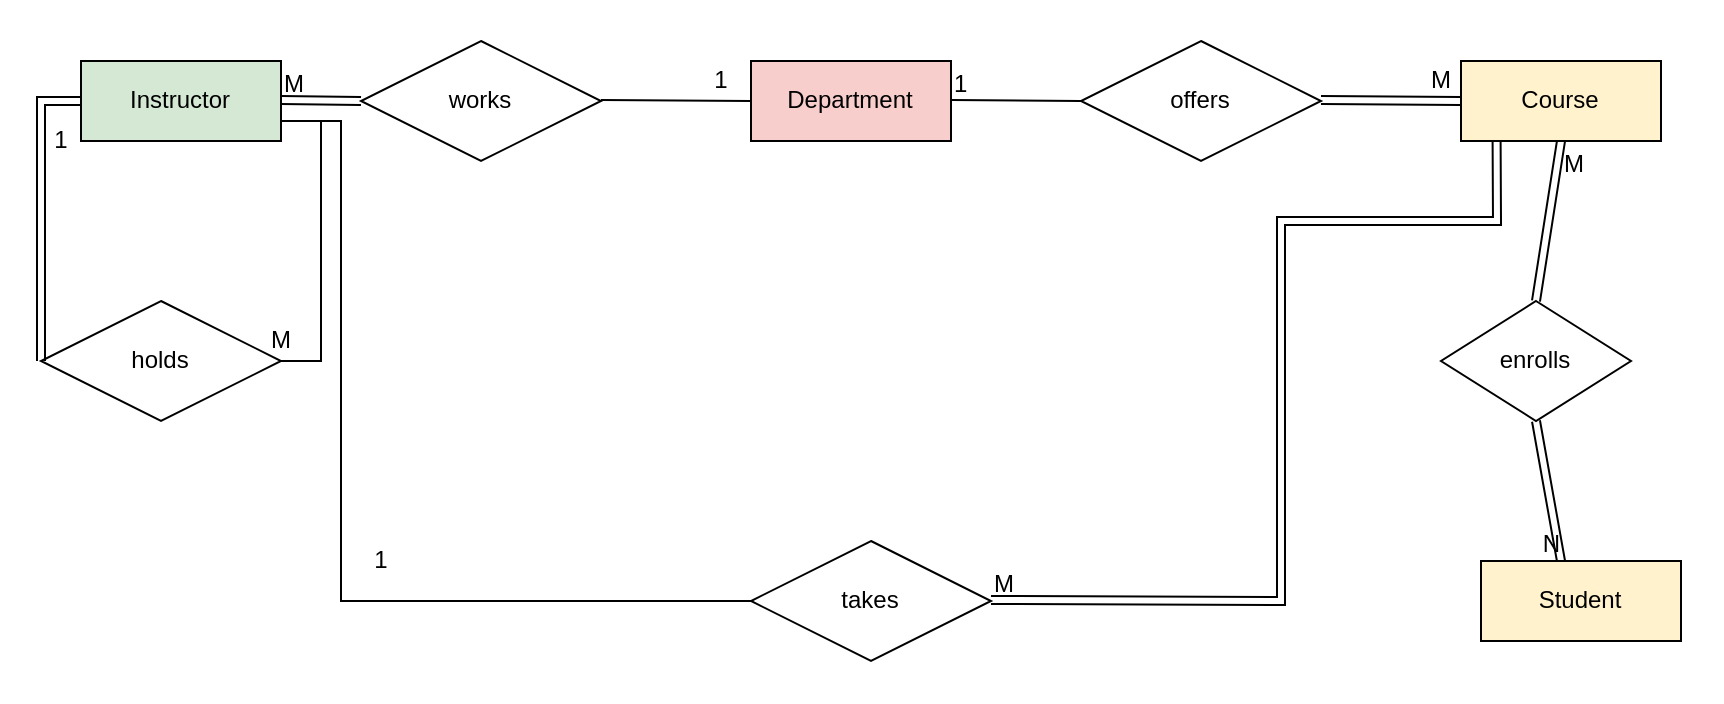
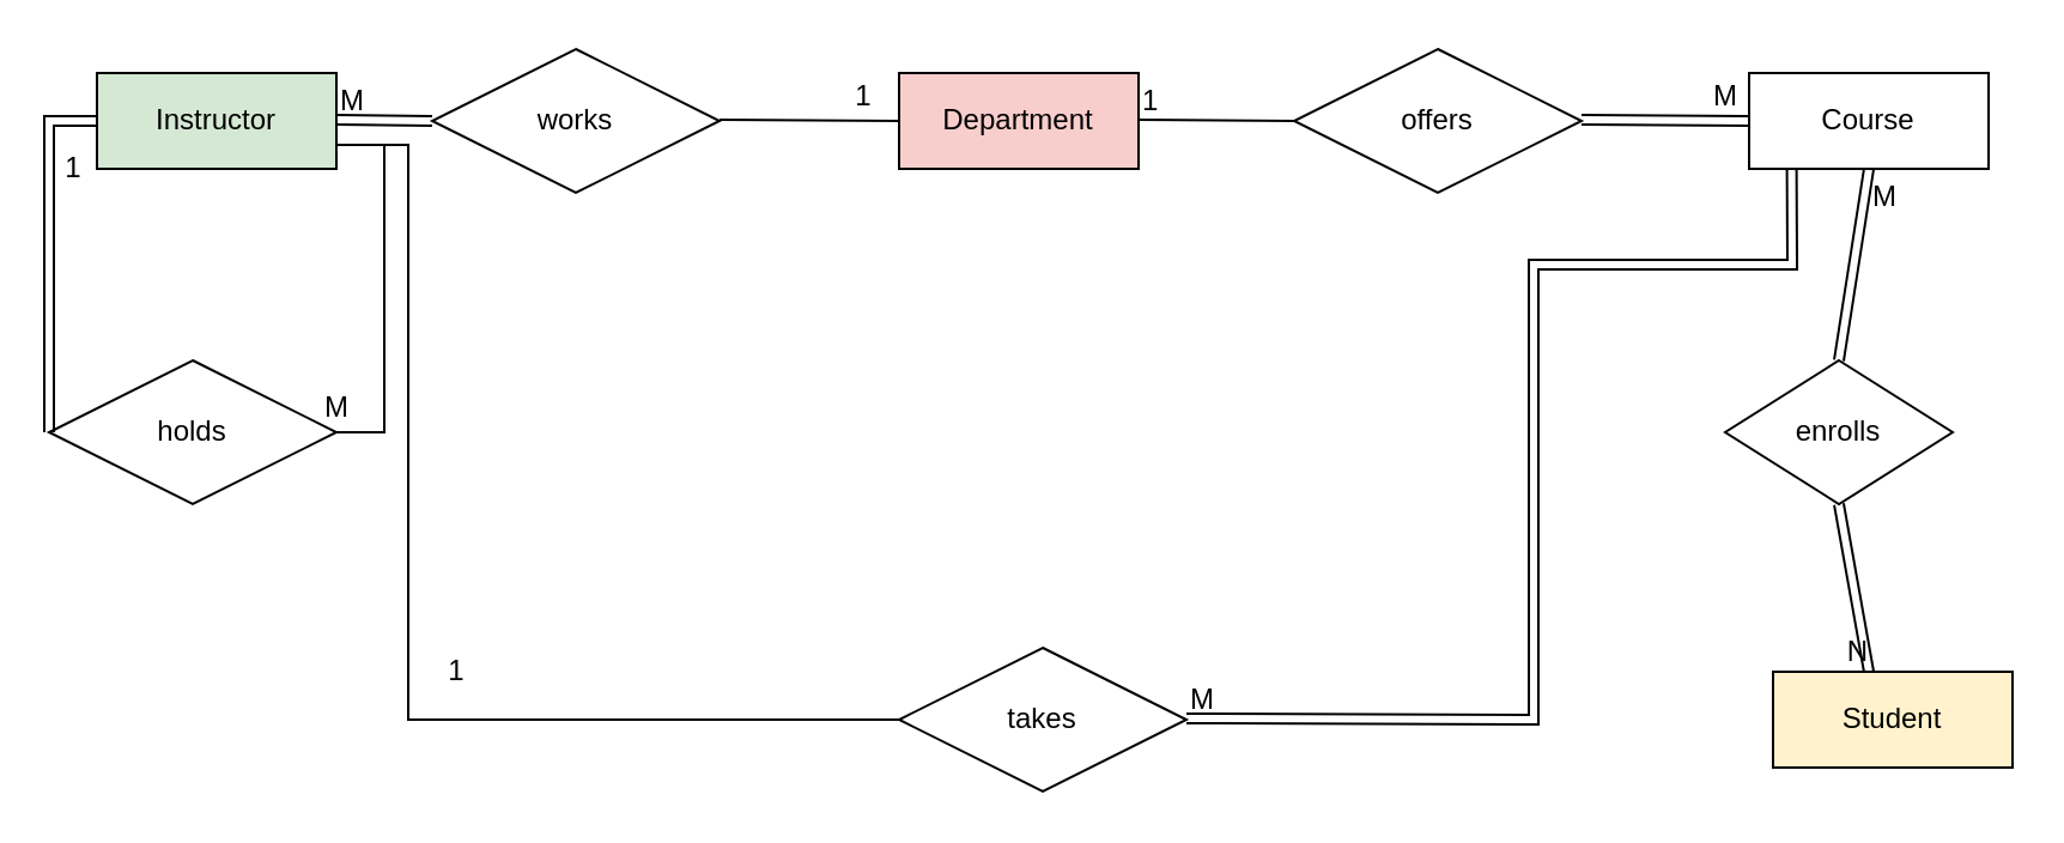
- <mxCell id="4" value="Course" style="whiteSpace=wrap;html=1;align=center;fillColor=#fff2cc;" vertex="1" parent="1"><mxGeometry x="730" y="30" width="100" height="40" as="geometry" /></mxCell>
+ <mxCell id="4" value="Course" style="whiteSpace=wrap;html=1;align=center;" vertex="1" parent="1"><mxGeometry x="730" y="30" width="100" height="40" as="geometry" /></mxCell>
